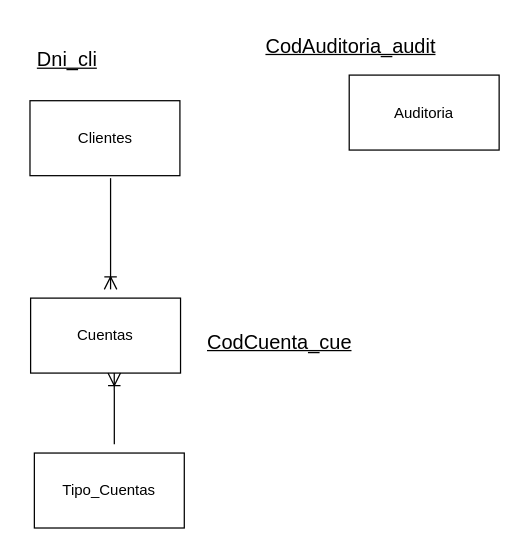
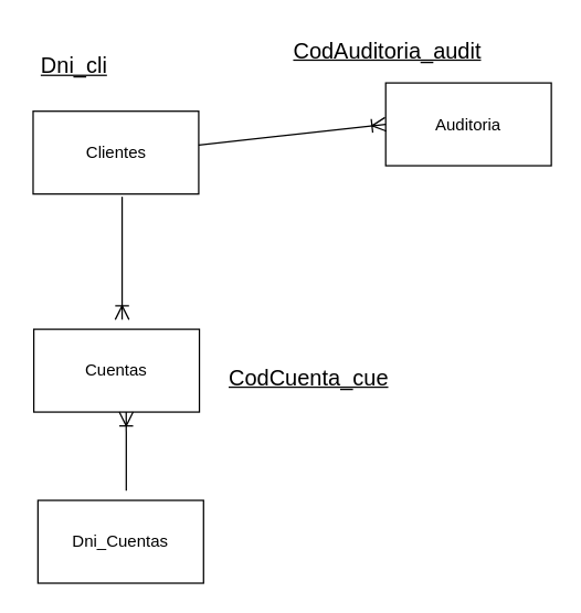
+ <mxCell id="10" value="" style="fontSize=12;html=1;endArrow=ERoneToMany;rounded=0;startSize=8;endSize=8;entryX=0;entryY=0.5;entryDx=0;entryDy=0;exitX=1;exitY=0.408;exitDx=0;exitDy=0;exitPerimeter=0;" parent="1" source="2" target="7" edge="1"><mxGeometry width="100" height="100" relative="1" as="geometry"><mxPoint x="150.5" y="114" as="sourcePoint" /><mxPoint x="250.5" y="14" as="targetPoint" /><Array as="points" /></mxGeometry></mxCell>
- <mxCell id="4" value="Tipo_Cuentas" style="rounded=0;whiteSpace=wrap;html=1;" parent="1" vertex="1"><mxGeometry x="27" y="362" width="120" height="60" as="geometry" /></mxCell>
+ <mxCell id="4" value="Dni_Cuentas" style="rounded=0;whiteSpace=wrap;html=1;" parent="1" vertex="1"><mxGeometry x="27" y="362" width="120" height="60" as="geometry" /></mxCell>
